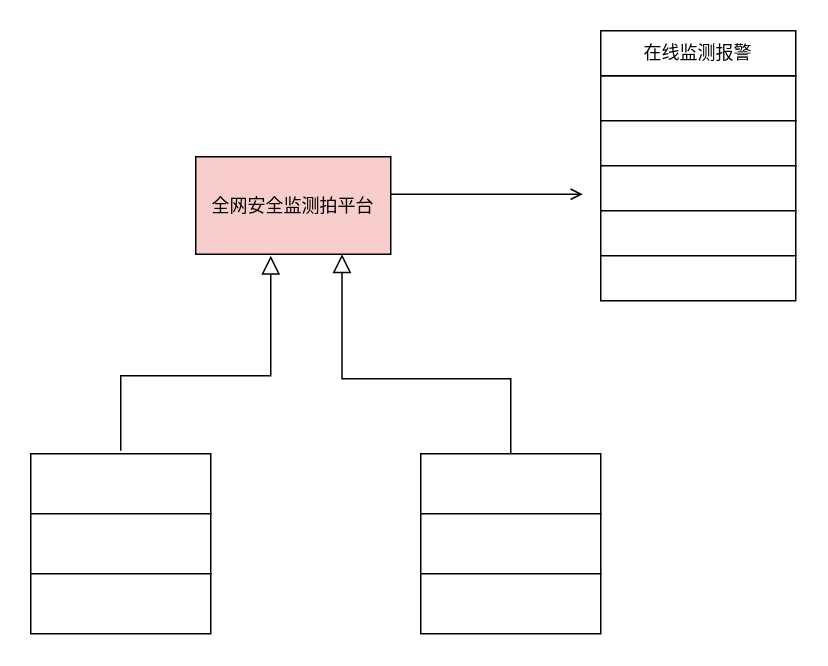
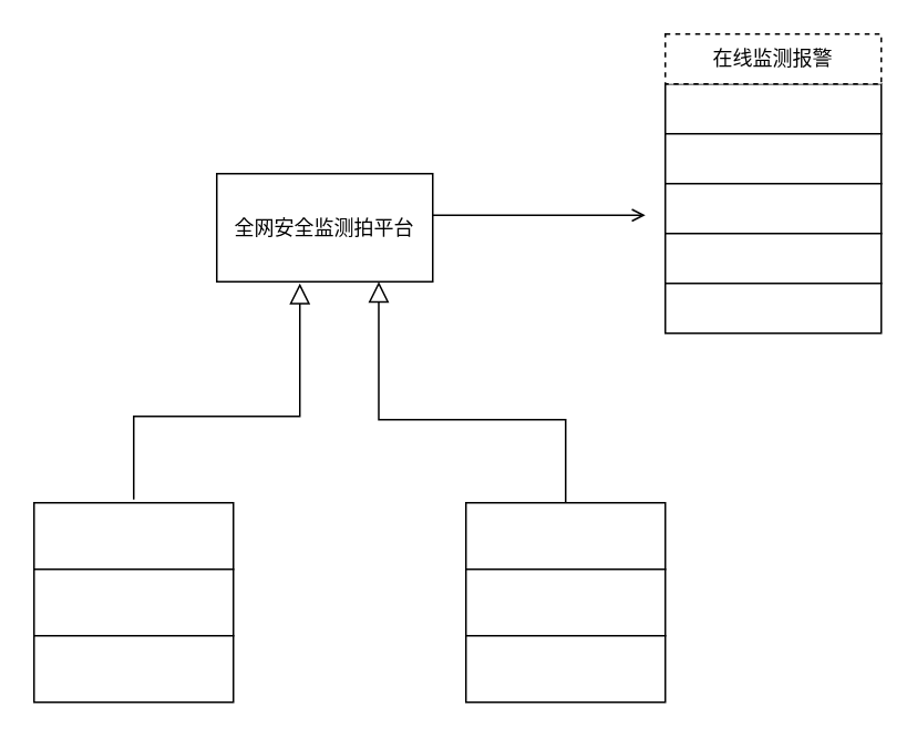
- <mxCell id="10" value="在线监测报警" style="rounded=0;whiteSpace=wrap;html=1;" vertex="1" parent="1"><mxGeometry x="400" y="20" width="130" height="30" as="geometry" /></mxCell>
+ <mxCell id="10" value="在线监测报警" style="rounded=0;whiteSpace=wrap;html=1;dashed=1;" vertex="1" parent="1"><mxGeometry x="400" y="20" width="130" height="30" as="geometry" /></mxCell>
- <mxCell id="4" value="全网安全监测拍平台" style="rounded=0;whiteSpace=wrap;html=1;fillColor=#f8cecc;" vertex="1" parent="1"><mxGeometry x="130" y="104" width="130" height="65" as="geometry" /></mxCell>
+ <mxCell id="4" value="全网安全监测拍平台" style="rounded=0;whiteSpace=wrap;html=1;" vertex="1" parent="1"><mxGeometry x="130" y="104" width="130" height="65" as="geometry" /></mxCell>
